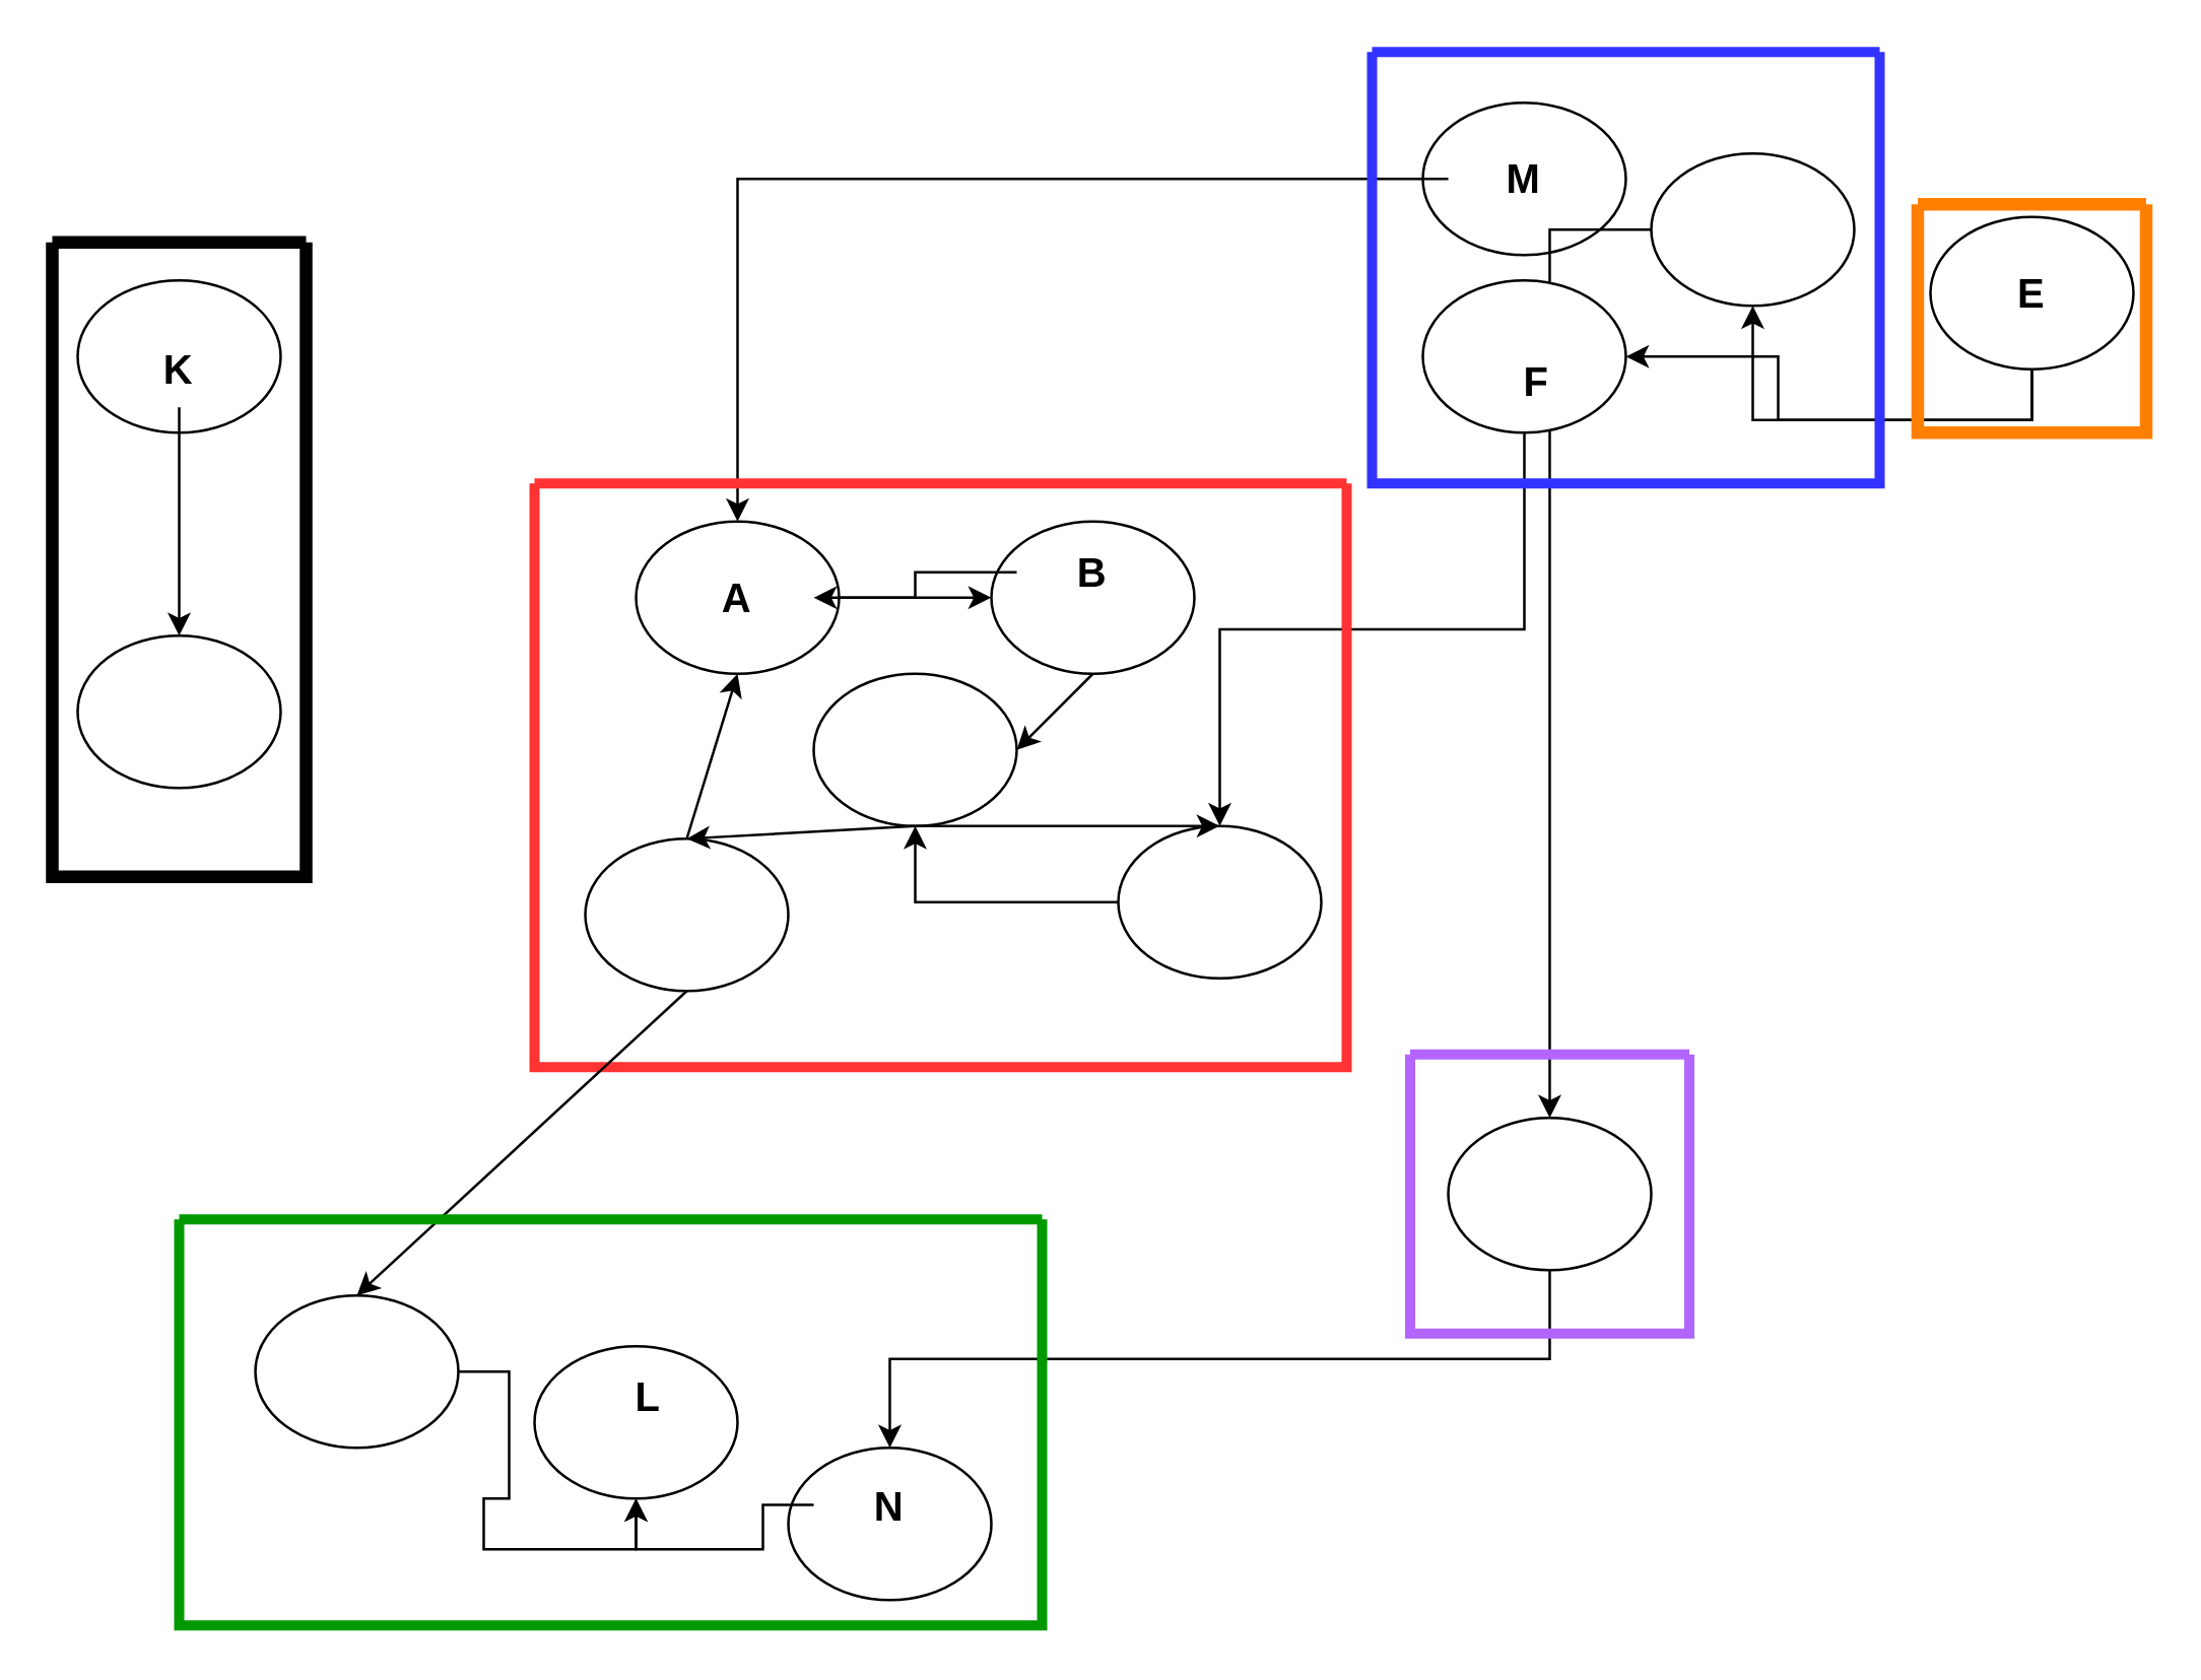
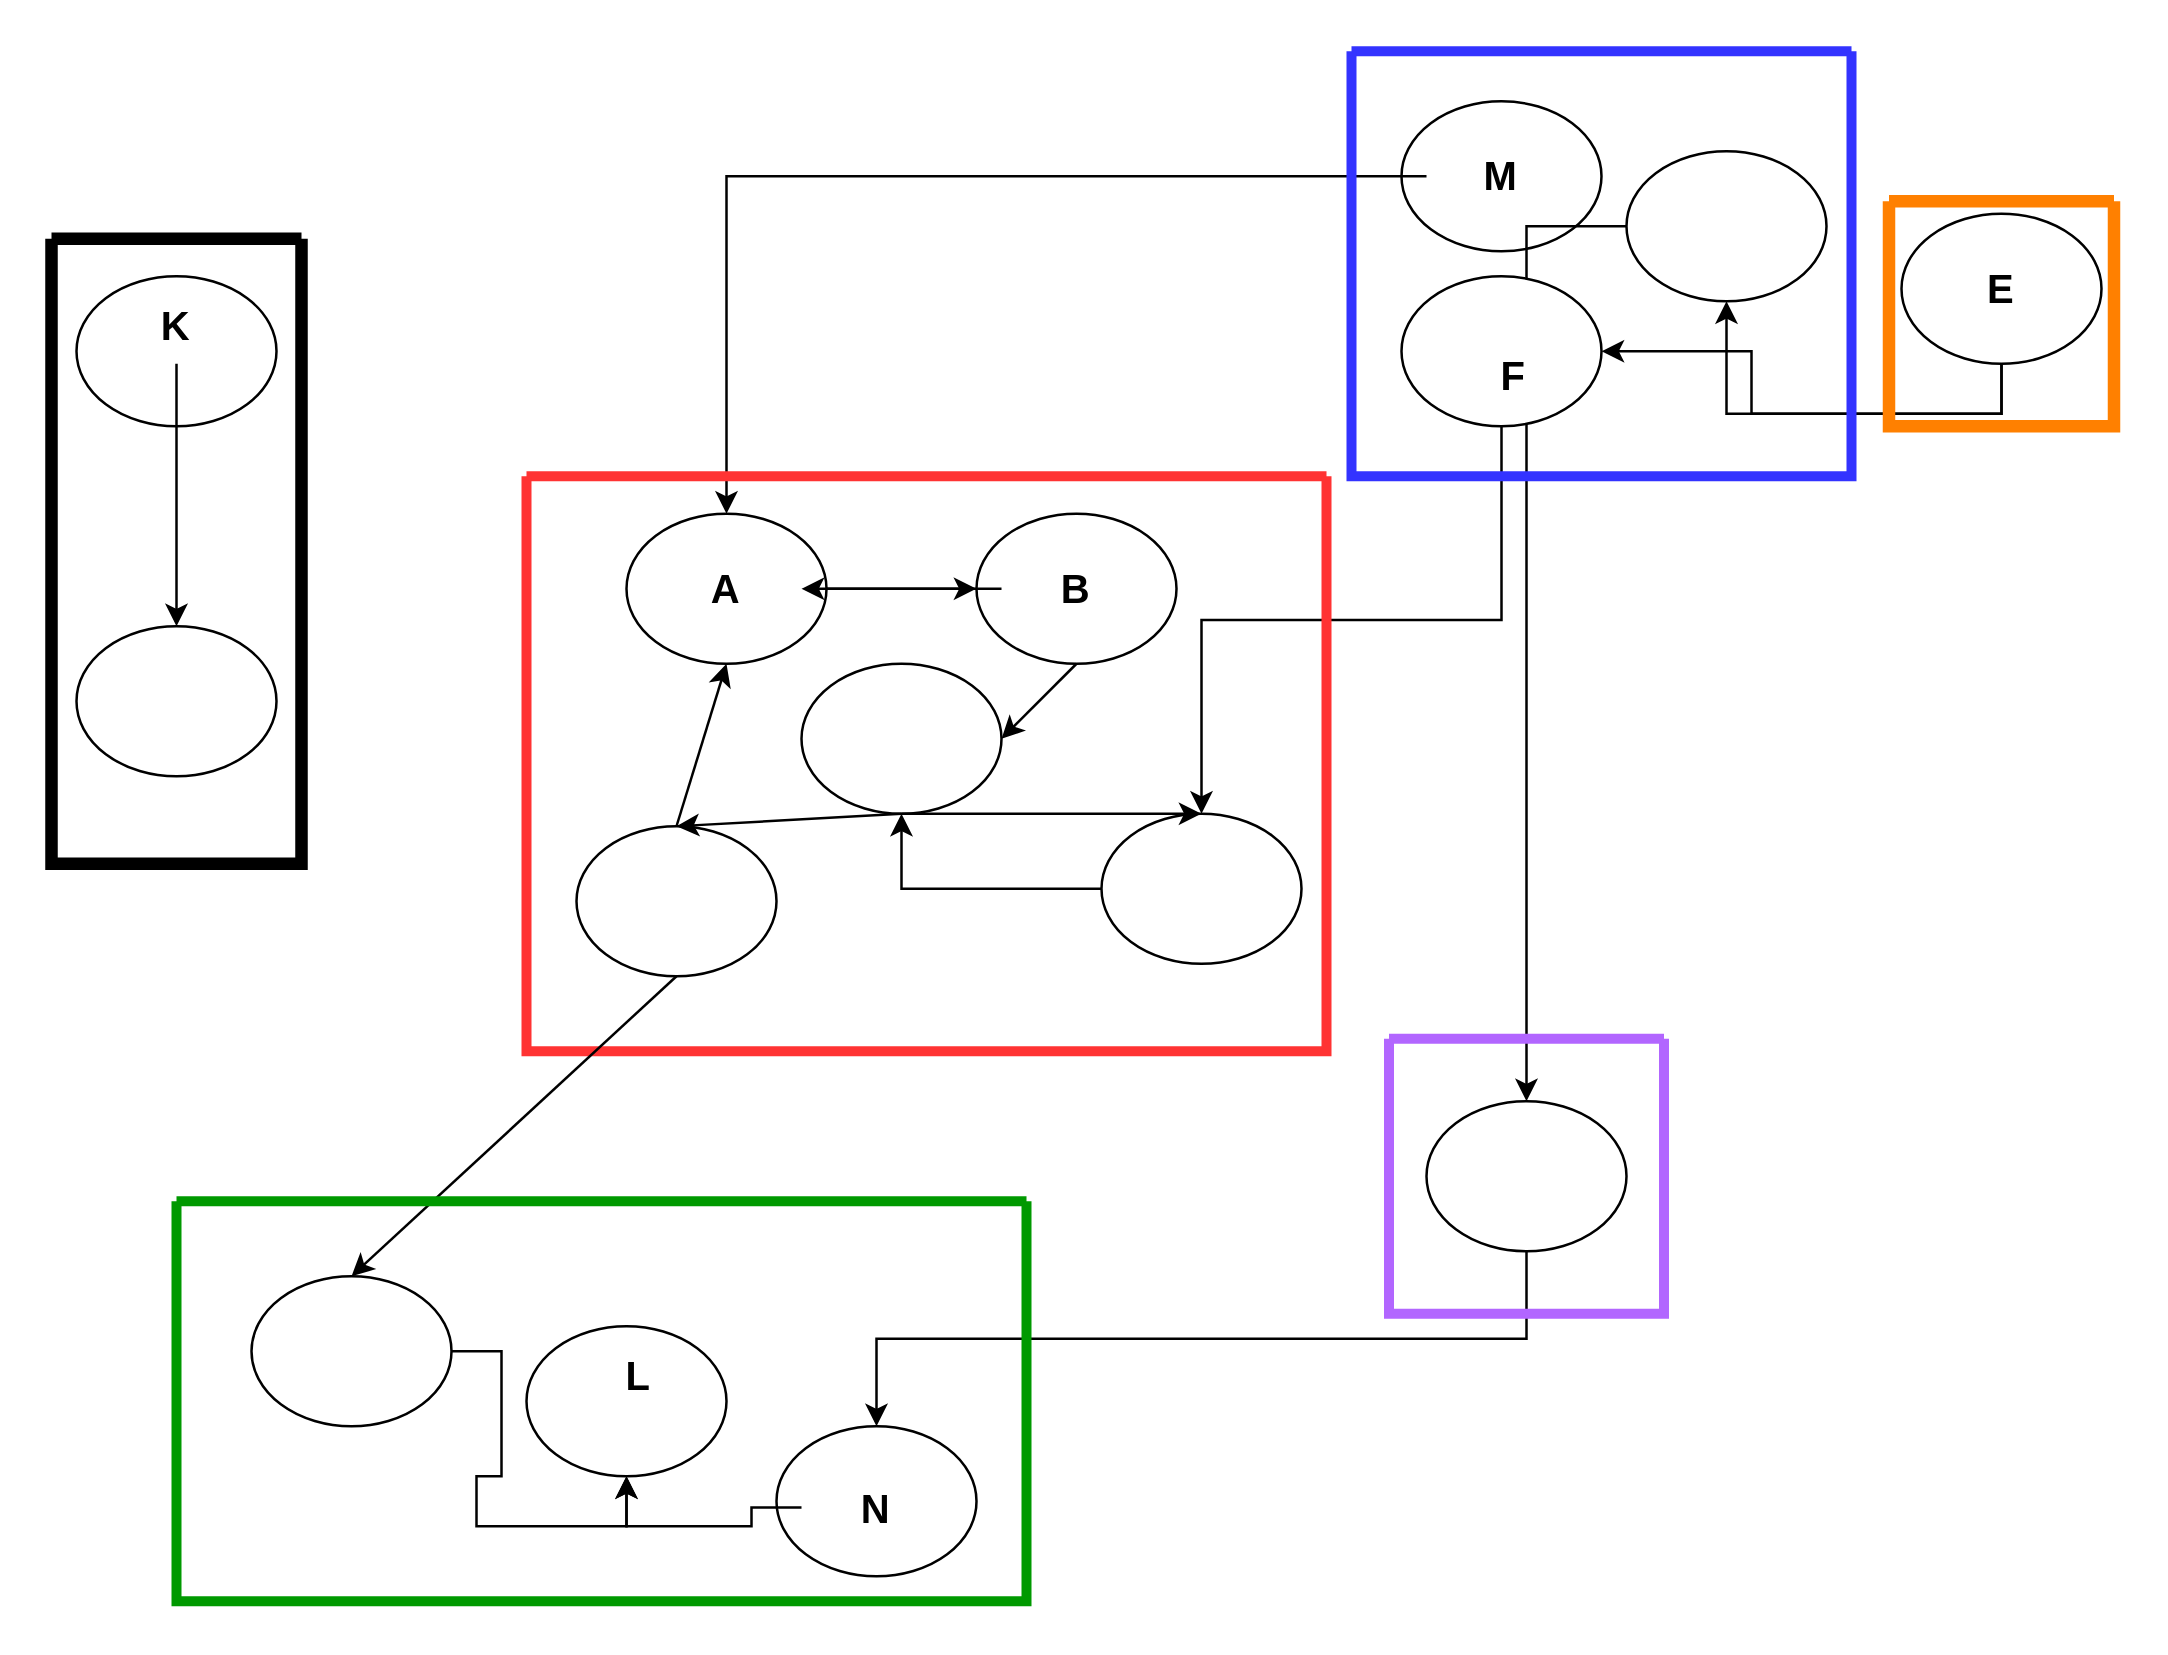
- <mxCell id="14" value="&lt;font size=&quot;1&quot;&gt;&lt;b style=&quot;font-size: 16px;&quot;&gt;K&lt;/b&gt;&lt;/font&gt;" style="text;html=1;align=center;verticalAlign=middle;whiteSpace=wrap;rounded=0;" vertex="1" parent="1"><mxGeometry x="40" y="130" width="60" height="30" as="geometry" /></mxCell>
+ <mxCell id="14" value="&lt;font size=&quot;1&quot;&gt;&lt;b style=&quot;font-size: 16px;&quot;&gt;K&lt;/b&gt;&lt;/font&gt;" style="text;html=1;align=center;verticalAlign=middle;whiteSpace=wrap;rounded=0;" vertex="1" parent="1"><mxGeometry x="40" y="115" width="60" height="30" as="geometry" /></mxCell>
- <mxCell id="6" value="&lt;font size=&quot;1&quot;&gt;&lt;b style=&quot;font-size: 16px;&quot;&gt;B&lt;/b&gt;&lt;/font&gt;" style="text;html=1;align=center;verticalAlign=middle;whiteSpace=wrap;rounded=0;" vertex="1" parent="1"><mxGeometry x="400" y="210" width="60" height="30" as="geometry" /></mxCell>
+ <mxCell id="6" value="&lt;font size=&quot;1&quot;&gt;&lt;b style=&quot;font-size: 16px;&quot;&gt;B&lt;/b&gt;&lt;/font&gt;" style="text;html=1;align=center;verticalAlign=middle;whiteSpace=wrap;rounded=0;" vertex="1" parent="1"><mxGeometry x="400" y="220" width="60" height="30" as="geometry" /></mxCell>
- <mxCell id="17" value="&lt;font size=&quot;1&quot;&gt;&lt;b style=&quot;font-size: 16px;&quot;&gt;N&lt;/b&gt;&lt;/font&gt;" style="text;html=1;align=center;verticalAlign=middle;whiteSpace=wrap;rounded=0;" vertex="1" parent="1"><mxGeometry x="320" y="580" width="60" height="25" as="geometry" /></mxCell>
+ <mxCell id="17" value="&lt;font size=&quot;1&quot;&gt;&lt;b style=&quot;font-size: 16px;&quot;&gt;N&lt;/b&gt;&lt;/font&gt;" style="text;html=1;align=center;verticalAlign=middle;whiteSpace=wrap;rounded=0;" vertex="1" parent="1"><mxGeometry x="320" y="590" width="60" height="25" as="geometry" /></mxCell>
